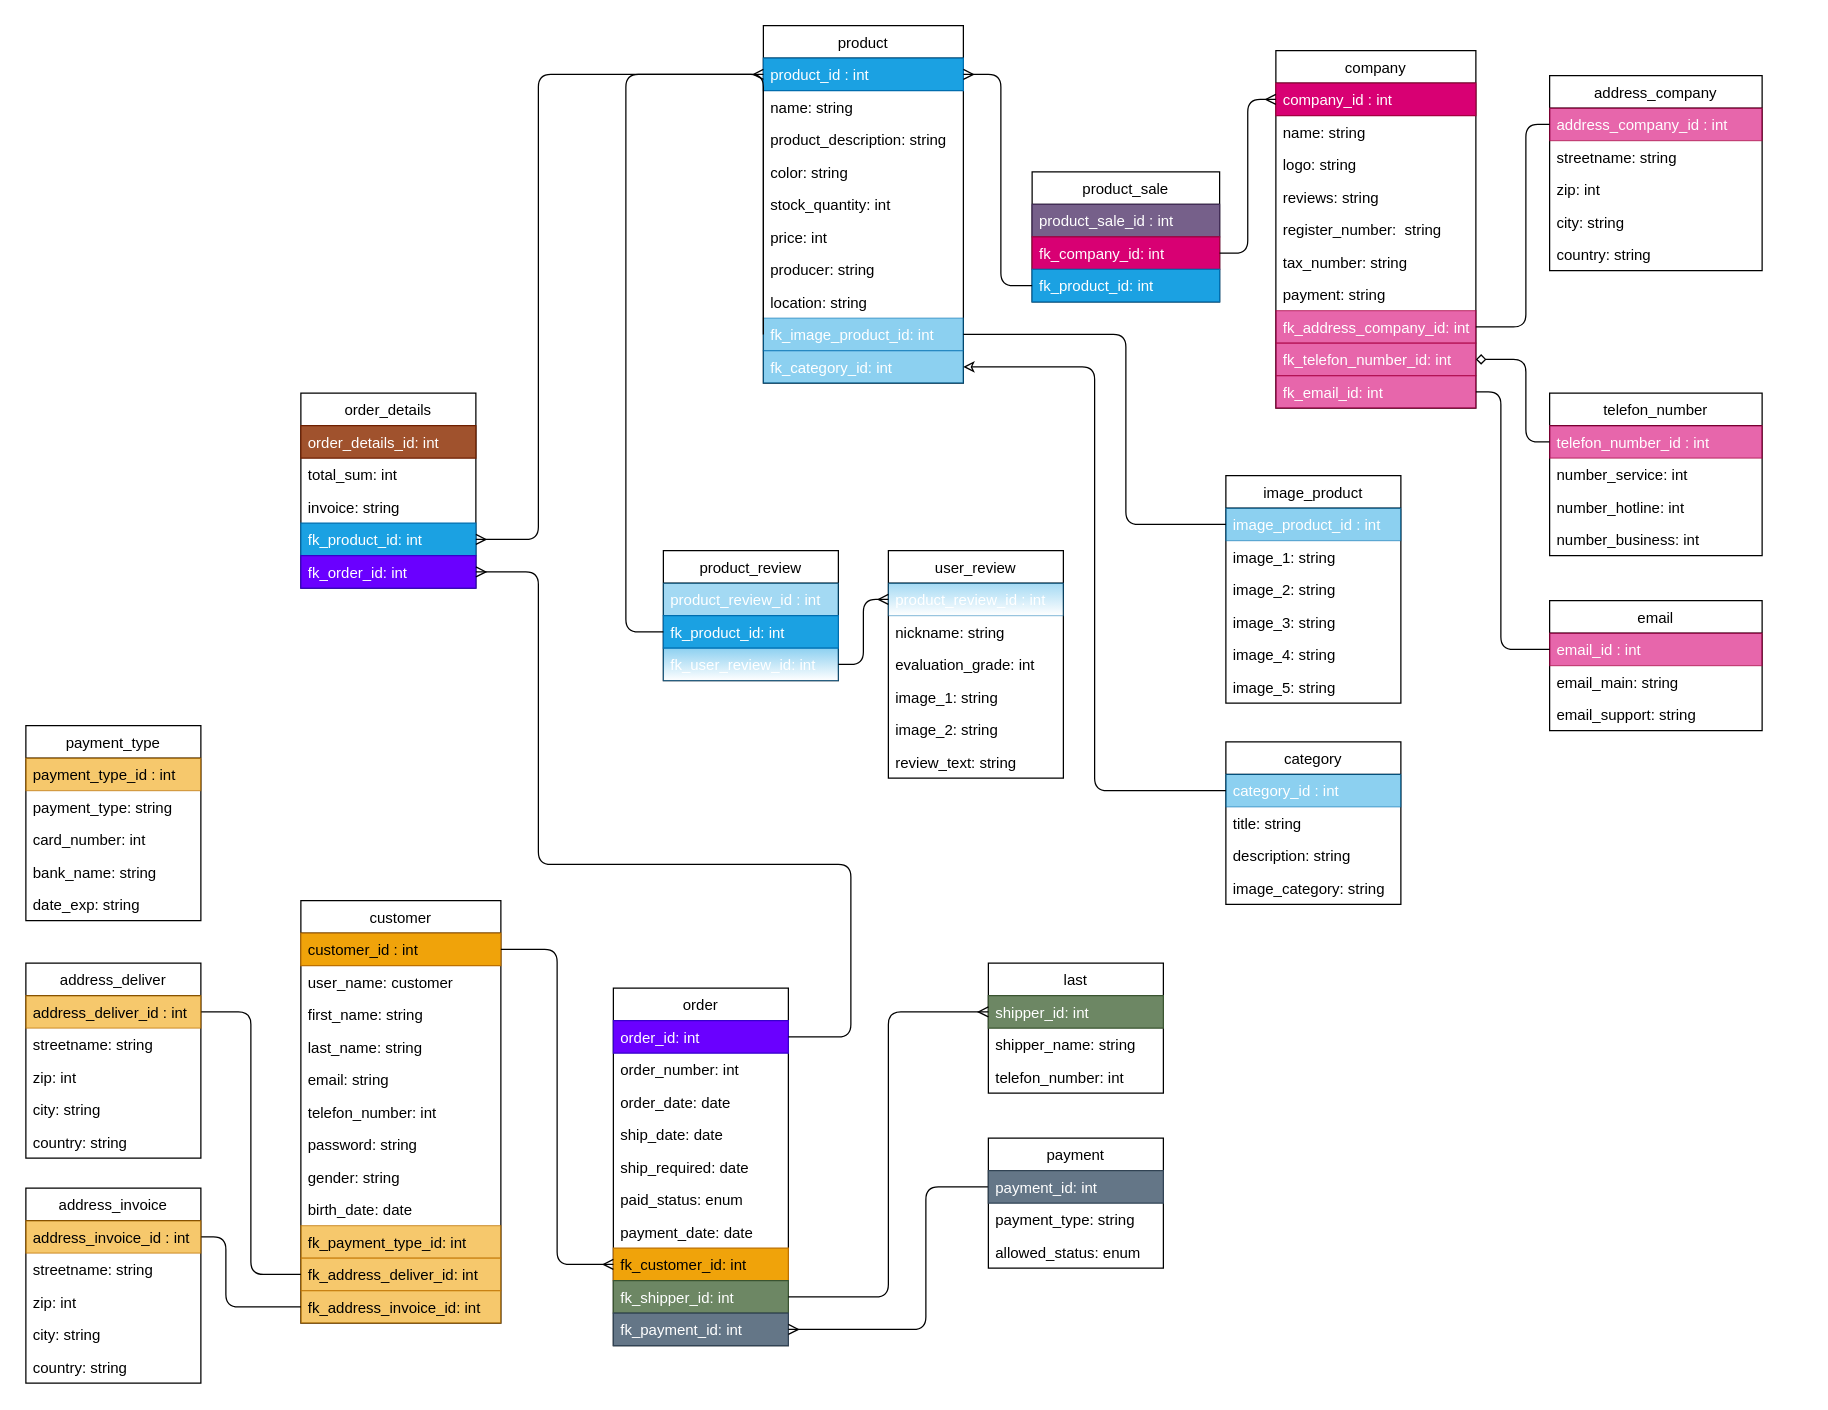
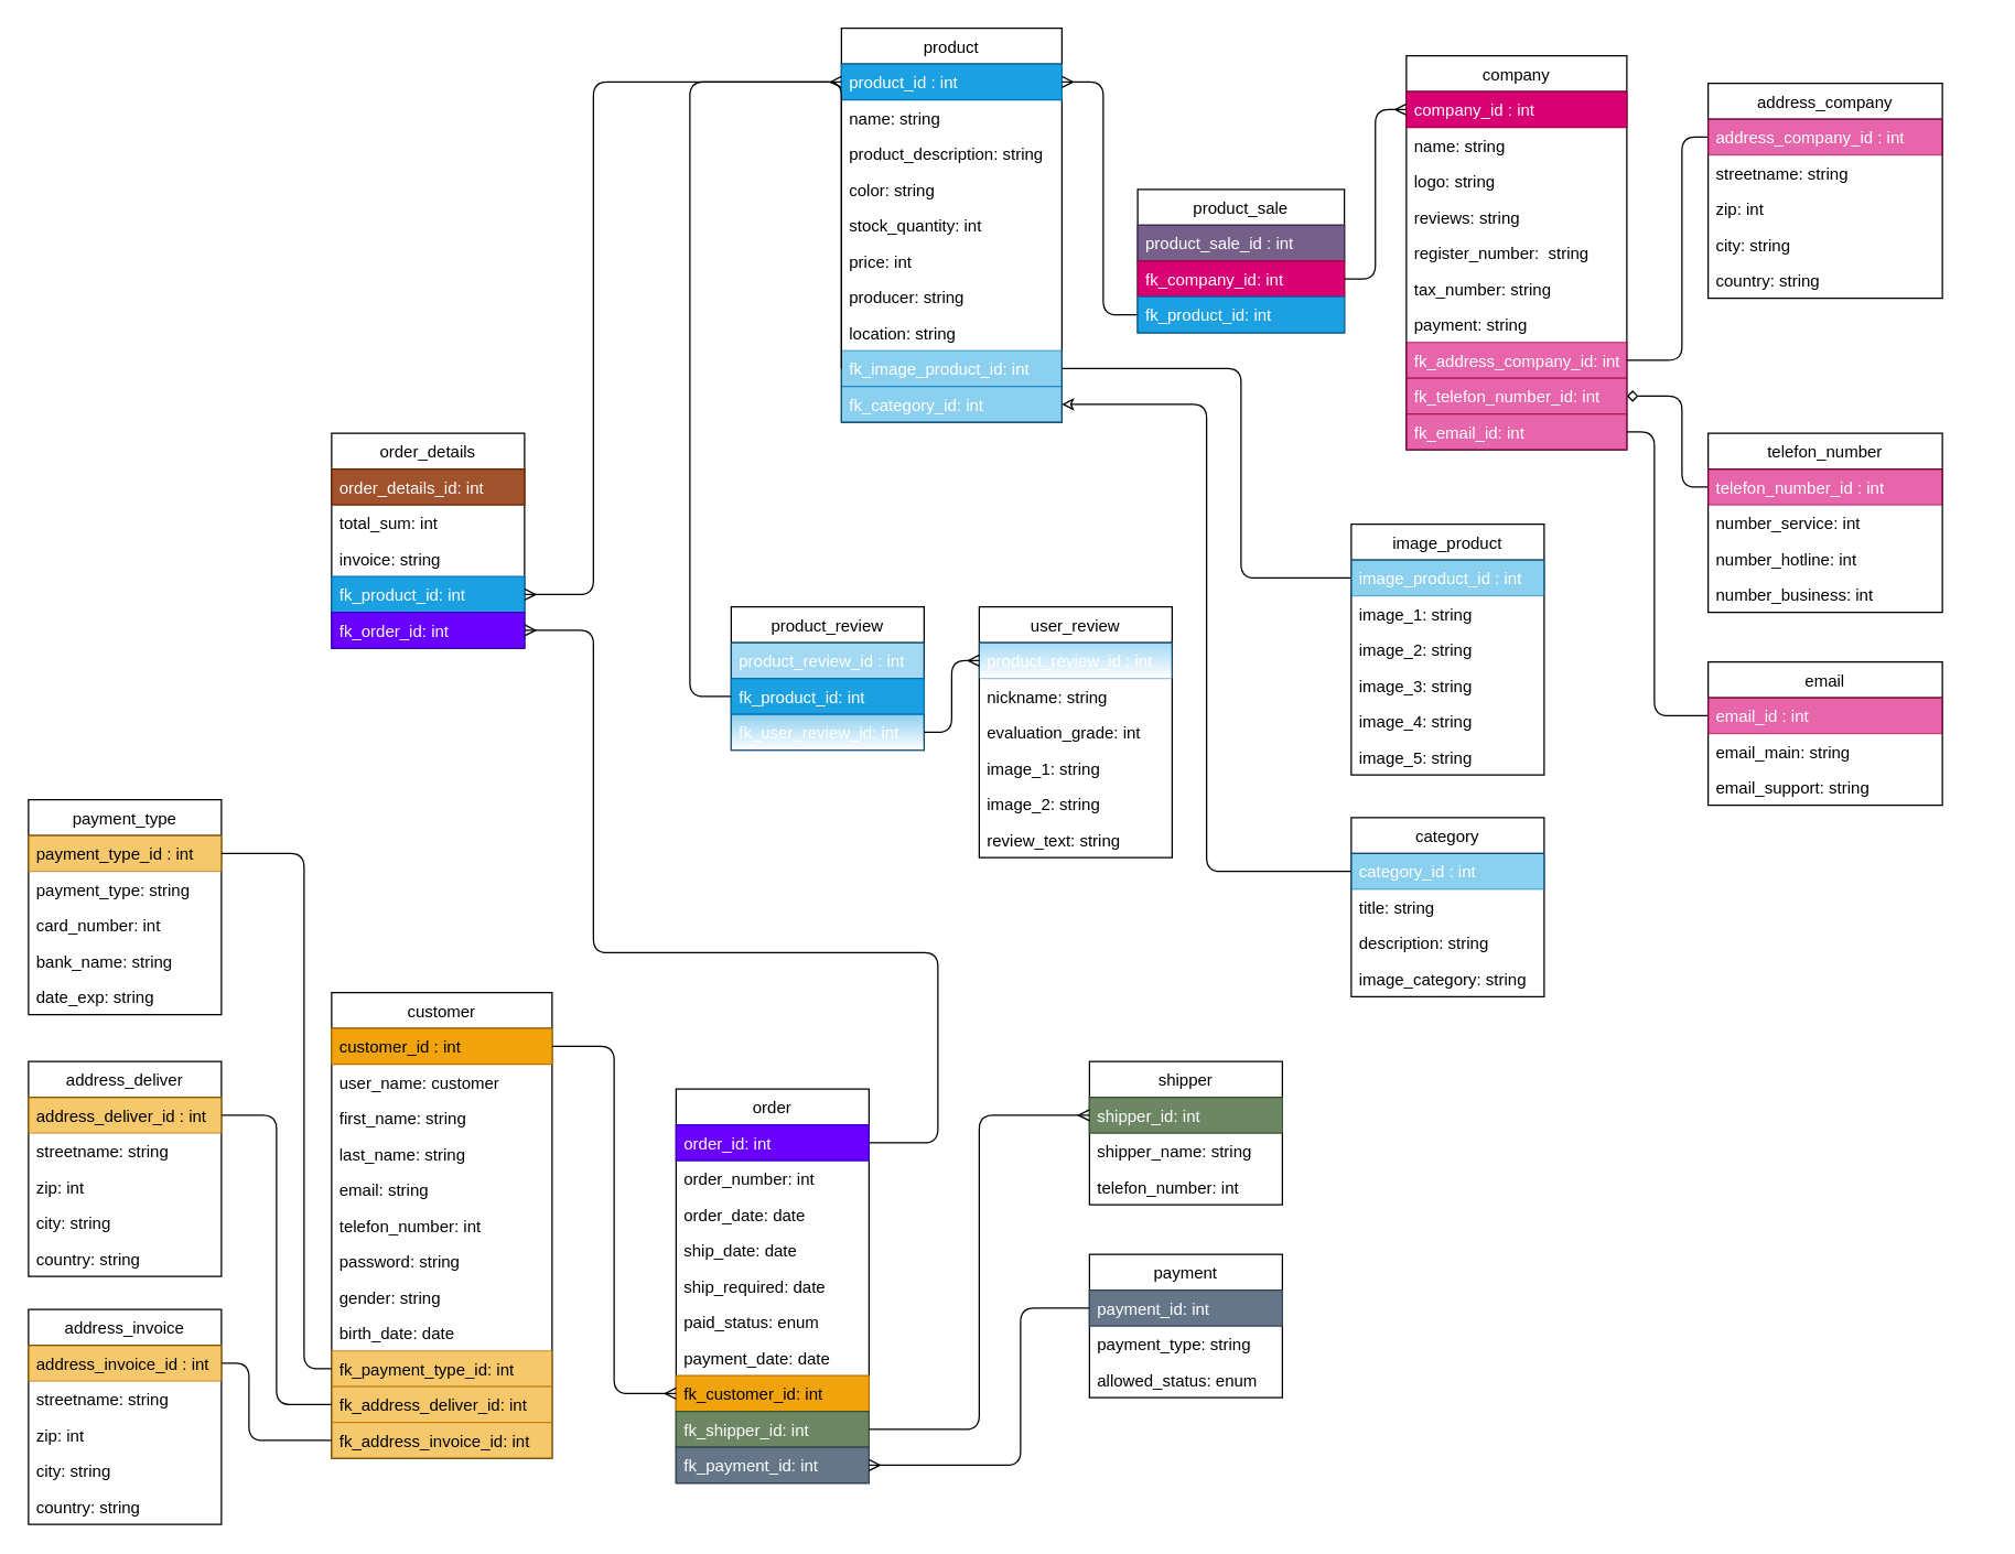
- <mxCell id="68" value="last" style="swimlane;fontStyle=0;childLayout=stackLayout;horizontal=1;startSize=26;horizontalStack=0;resizeParent=1;resizeParentMax=0;resizeLast=0;collapsible=1;marginBottom=0;" vertex="1" parent="1"><mxGeometry x="790" y="770" width="140" height="104" as="geometry" /></mxCell>
+ <mxCell id="68" value="shipper" style="swimlane;fontStyle=0;childLayout=stackLayout;horizontal=1;startSize=26;horizontalStack=0;resizeParent=1;resizeParentMax=0;resizeLast=0;collapsible=1;marginBottom=0;" vertex="1" parent="1"><mxGeometry x="790" y="770" width="140" height="104" as="geometry" /></mxCell>
+ <mxCell id="93" style="edgeStyle=elbowEdgeStyle;html=1;exitX=1;exitY=0.5;exitDx=0;exitDy=0;endArrow=none;endFill=0;" edge="1" parent="1" source="88" target="12"><mxGeometry relative="1" as="geometry"><Array as="points"><mxPoint x="220" y="670" /></Array></mxGeometry></mxCell>
